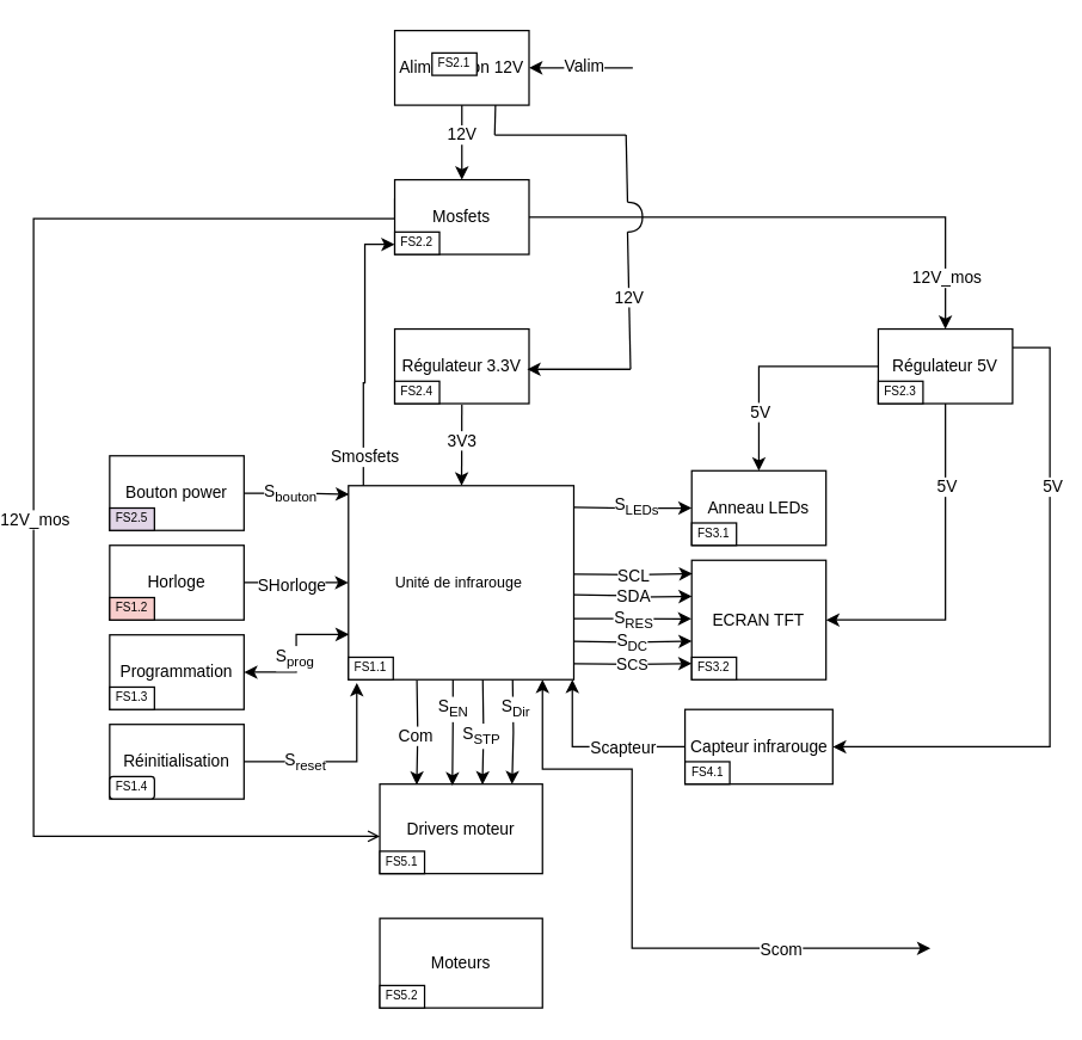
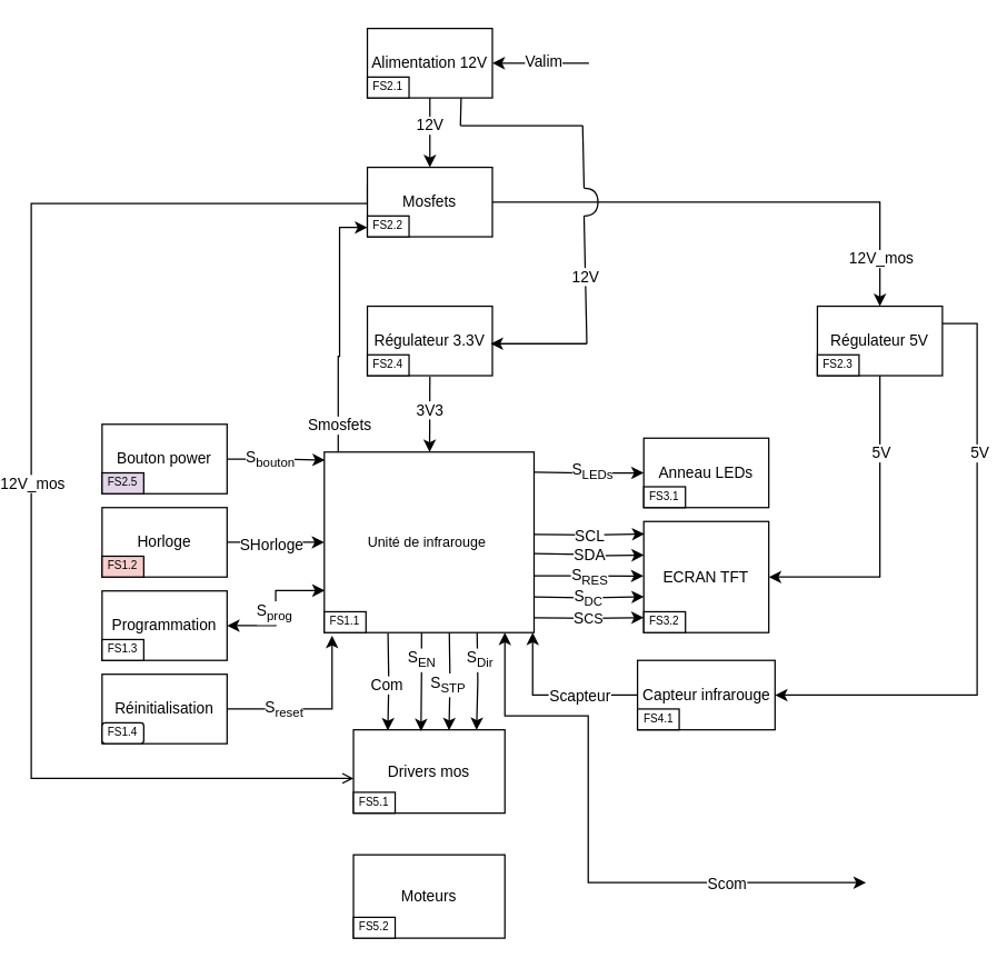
- <mxCell id="15" value="&lt;font style=&quot;font-size: 8px;&quot;&gt;FS2.1&lt;/font&gt;" style="rounded=0;whiteSpace=wrap;html=1;verticalAlign=bottom;" vertex="1" parent="1"><mxGeometry x="287" y="35" width="30" height="15" as="geometry" /></mxCell>
+ <mxCell id="15" value="&lt;font style=&quot;font-size: 8px;&quot;&gt;FS2.1&lt;/font&gt;" style="rounded=0;whiteSpace=wrap;html=1;verticalAlign=bottom;" vertex="1" parent="1"><mxGeometry x="262" y="55" width="30" height="15" as="geometry" /></mxCell>
- <mxCell id="20" style="edgeStyle=orthogonalEdgeStyle;rounded=0;orthogonalLoop=1;jettySize=auto;html=1;exitX=0;exitY=0.5;exitDx=0;exitDy=0;entryX=0.5;entryY=0;entryDx=0;entryDy=0;" edge="1" parent="1" source="26" target="32"><mxGeometry relative="1" as="geometry" /></mxCell>
- <mxCell id="21" value="5V" style="edgeLabel;html=1;align=center;verticalAlign=middle;resizable=0;points=[];" connectable="0" vertex="1" parent="20"><mxGeometry x="-0.225" y="-1" relative="1" as="geometry"><mxPoint x="-22" y="31" as="offset" /></mxGeometry></mxCell>
- <mxCell id="50" value="&lt;span style=&quot;font-size: 11px;&quot;&gt;Drivers moteur&lt;/span&gt;" style="rounded=0;whiteSpace=wrap;html=1;" vertex="1" parent="1"><mxGeometry x="252" y="525" width="109" height="60" as="geometry" /></mxCell>
+ <mxCell id="50" value="&lt;span style=&quot;font-size: 11px;&quot;&gt;Drivers mos&lt;/span&gt;" style="rounded=0;whiteSpace=wrap;html=1;" vertex="1" parent="1"><mxGeometry x="252" y="525" width="109" height="60" as="geometry" /></mxCell>
